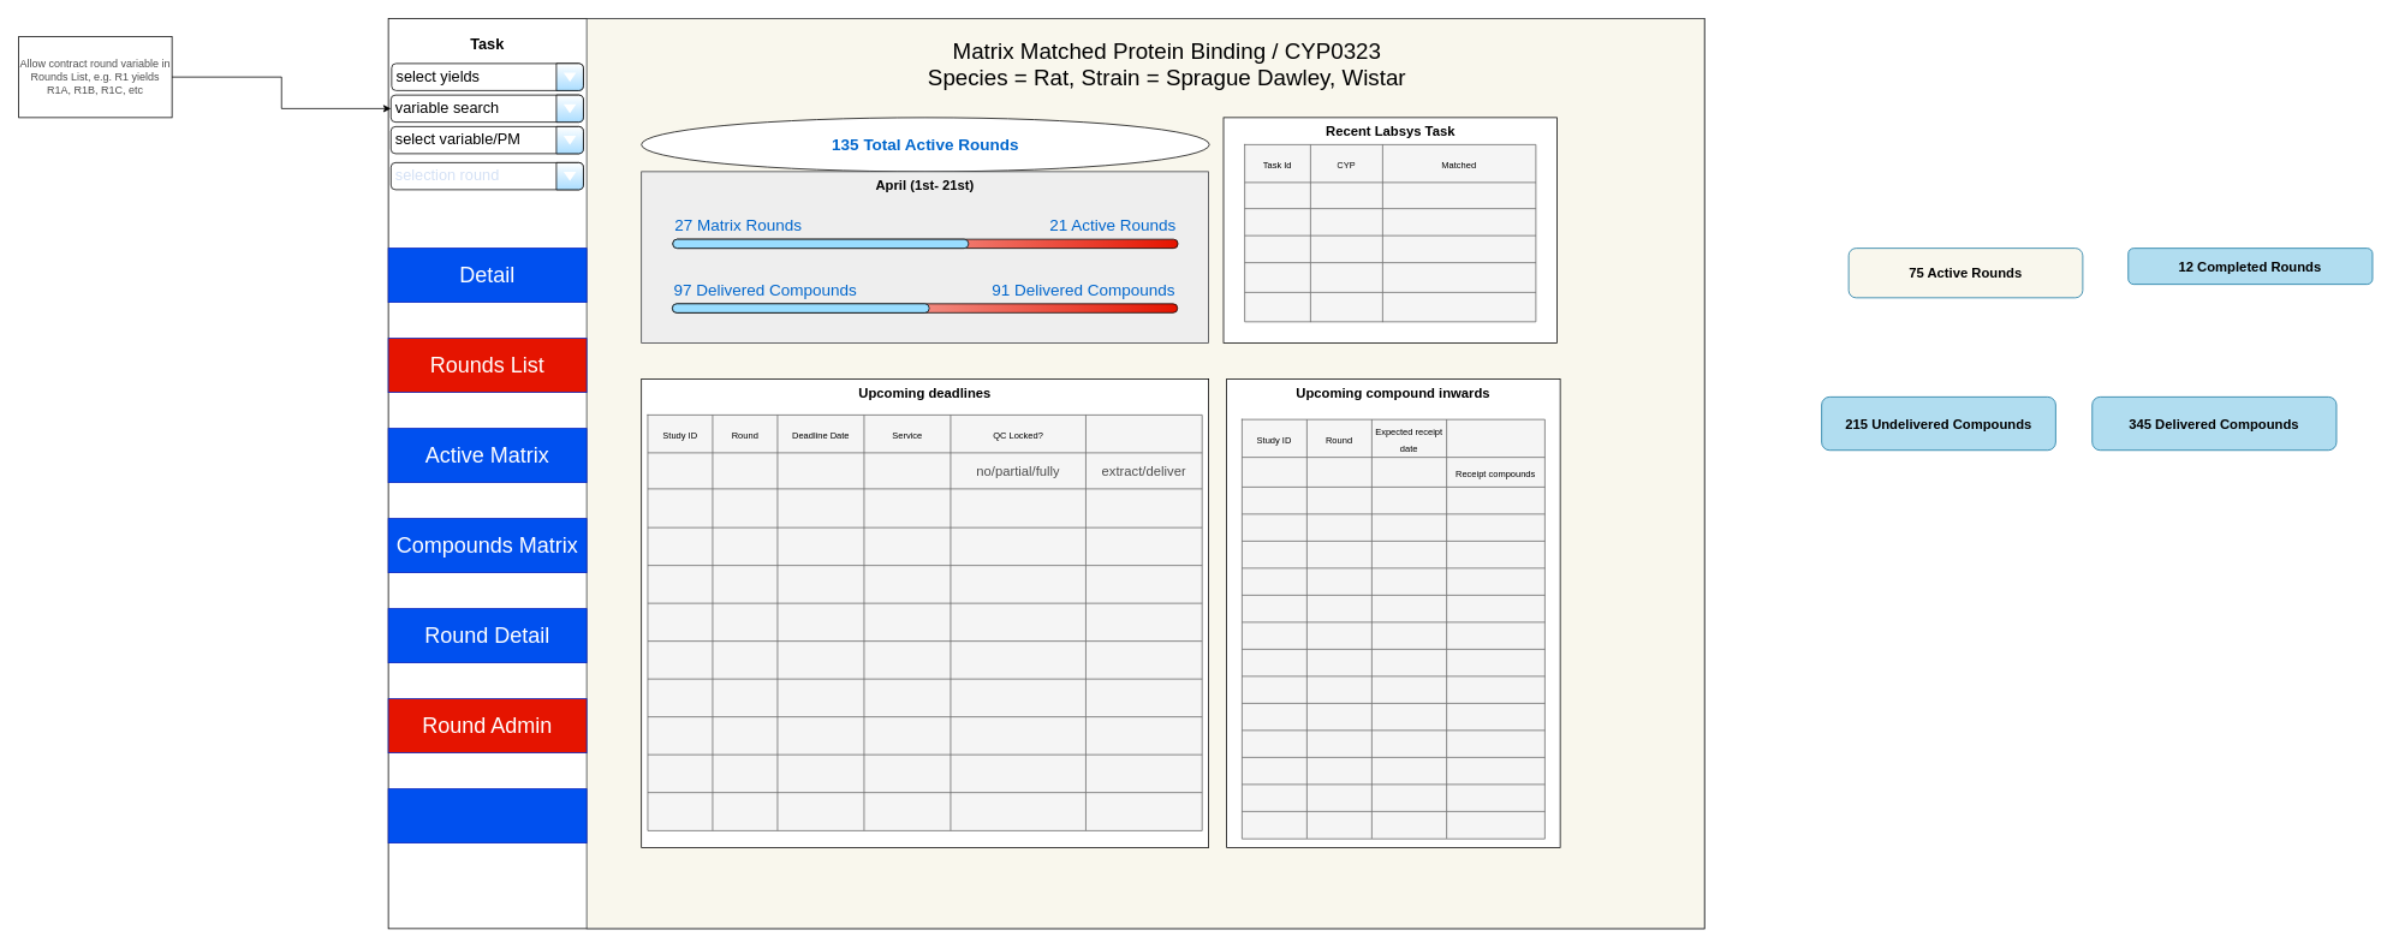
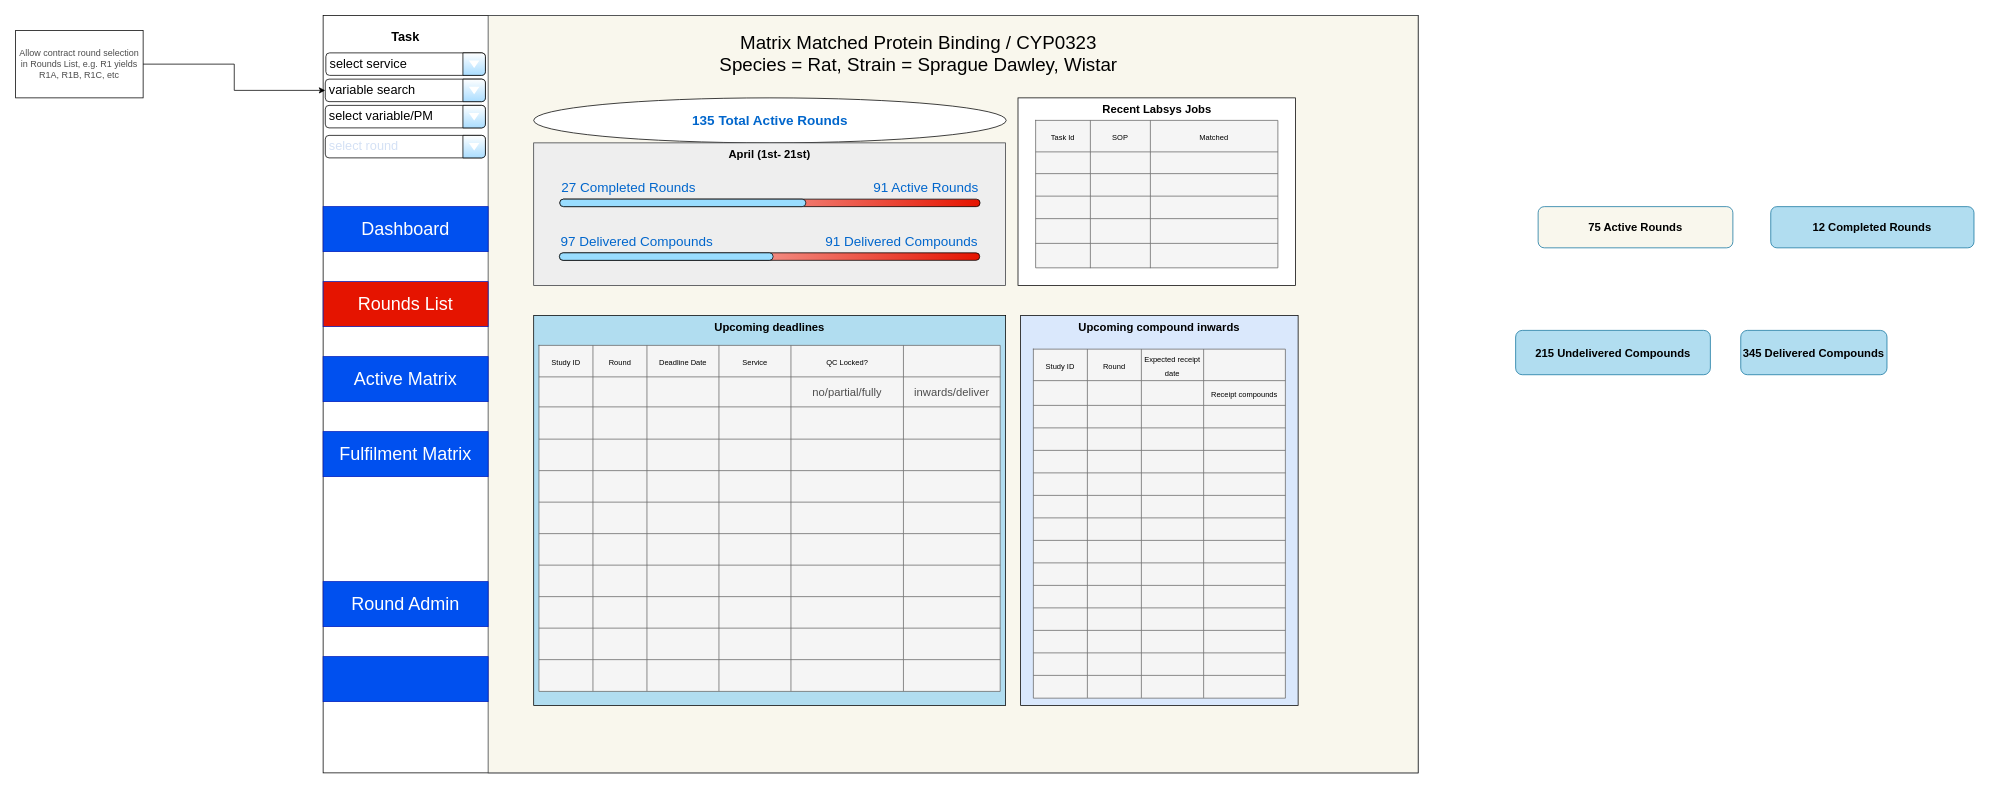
- <mxCell id="207" value="Matrix Matched Protein Binding / CYP0323&lt;br&gt;Species = Rat, Strain = Sprague Dawley, Wistar" style="text;html=1;strokeColor=none;fillColor=none;align=center;verticalAlign=middle;whiteSpace=wrap;rounded=0;fontSize=25;" vertex="1" parent="1"><mxGeometry x="787.75" y="40" width="1012.25" height="60" as="geometry" /></mxCell>
+ <mxCell id="207" value="Matrix Matched Protein Binding / CYP0323&lt;br&gt;Species = Rat, Strain = Sprague Dawley, Wistar" style="text;html=1;strokeColor=none;fillColor=none;align=center;verticalAlign=middle;whiteSpace=wrap;rounded=0;fontSize=25;" vertex="1" parent="1"><mxGeometry x="717.75" y="40" width="1012.25" height="60" as="geometry" /></mxCell>
- <mxCell id="200" value="Allow contract round variable in Rounds List, e.g. R1 yields R1A, R1B, R1C, etc" style="text;html=1;strokeColor=default;fillColor=none;align=center;verticalAlign=middle;whiteSpace=wrap;rounded=0;fontColor=#4D4D4D;" parent="1" vertex="1"><mxGeometry x="20" y="40" width="170" height="90" as="geometry" /></mxCell>
+ <mxCell id="200" value="Allow contract round selection in Rounds List, e.g. R1 yields R1A, R1B, R1C, etc" style="text;html=1;strokeColor=default;fillColor=none;align=center;verticalAlign=middle;whiteSpace=wrap;rounded=0;fontColor=#4D4D4D;" parent="1" vertex="1"><mxGeometry x="20" y="40" width="170" height="90" as="geometry" /></mxCell>
- <mxCell id="198" value="select yields" style="strokeWidth=1;shadow=0;dashed=0;align=center;html=1;shape=mxgraph.mockup.forms.comboBox;align=left;fillColor2=#aaddff;mainText=;fontSize=17;spacingLeft=3;rounded=0;glass=0;dashPattern=1 4;labelBackgroundColor=none;labelBorderColor=none;sketch=0;" parent="1" vertex="1"><mxGeometry x="433.63" y="70" width="212.75" height="30" as="geometry" /></mxCell>
+ <mxCell id="198" value="select service" style="strokeWidth=1;shadow=0;dashed=0;align=center;html=1;shape=mxgraph.mockup.forms.comboBox;align=left;fillColor2=#aaddff;mainText=;fontSize=17;spacingLeft=3;rounded=0;glass=0;dashPattern=1 4;labelBackgroundColor=none;labelBorderColor=none;sketch=0;" parent="1" vertex="1"><mxGeometry x="433.63" y="70" width="212.75" height="30" as="geometry" /></mxCell>
- <mxCell id="5" value="Recent Labsys Task" style="rounded=0;whiteSpace=wrap;html=1;labelBackgroundColor=none;fontSize=15;verticalAlign=top;fontStyle=1;" parent="1" vertex="1"><mxGeometry x="1356.5" y="130" width="370" height="250" as="geometry" /></mxCell>
+ <mxCell id="5" value="Recent Labsys Jobs" style="rounded=0;whiteSpace=wrap;html=1;labelBackgroundColor=none;fontSize=15;verticalAlign=top;fontStyle=1;" parent="1" vertex="1"><mxGeometry x="1356.5" y="130" width="370" height="250" as="geometry" /></mxCell>
- <mxCell id="9" value="&lt;font color=&quot;#000000&quot;&gt;&lt;span style=&quot;font-size: 10px&quot;&gt;CYP&lt;/span&gt;&lt;/font&gt;" style="shape=partialRectangle;html=1;whiteSpace=wrap;connectable=0;fillColor=none;top=0;left=0;bottom=0;right=0;overflow=hidden;rounded=0;labelBackgroundColor=none;fontSize=15;fontColor=#FFFFFF;" parent="7" vertex="1"><mxGeometry x="73" width="80" height="42" as="geometry"><mxRectangle width="80" height="42" as="alternateBounds" /></mxGeometry></mxCell>
+ <mxCell id="9" value="&lt;font color=&quot;#000000&quot;&gt;&lt;span style=&quot;font-size: 10px&quot;&gt;SOP&lt;/span&gt;&lt;/font&gt;" style="shape=partialRectangle;html=1;whiteSpace=wrap;connectable=0;fillColor=none;top=0;left=0;bottom=0;right=0;overflow=hidden;rounded=0;labelBackgroundColor=none;fontSize=15;fontColor=#FFFFFF;" parent="7" vertex="1"><mxGeometry x="73" width="80" height="42" as="geometry"><mxRectangle width="80" height="42" as="alternateBounds" /></mxGeometry></mxCell>
- <mxCell id="195" value="selection round" style="strokeWidth=1;shadow=0;dashed=0;align=center;html=1;shape=mxgraph.mockup.forms.comboBox;align=left;fillColor2=#aaddff;mainText=;fontSize=17;spacingLeft=3;rounded=0;glass=0;dashPattern=1 4;labelBackgroundColor=none;labelBorderColor=none;sketch=0;fontColor=#D4E1F5;" parent="1" vertex="1"><mxGeometry x="432.88" y="180" width="213.5" height="30" as="geometry" /></mxCell>
+ <mxCell id="195" value="select round" style="strokeWidth=1;shadow=0;dashed=0;align=center;html=1;shape=mxgraph.mockup.forms.comboBox;align=left;fillColor2=#aaddff;mainText=;fontSize=17;spacingLeft=3;rounded=0;glass=0;dashPattern=1 4;labelBackgroundColor=none;labelBorderColor=none;sketch=0;fontColor=#D4E1F5;" parent="1" vertex="1"><mxGeometry x="432.88" y="180" width="213.5" height="30" as="geometry" /></mxCell>
- <mxCell id="209" value="27 Matrix Rounds" style="text;html=1;strokeColor=none;fillColor=none;align=left;verticalAlign=middle;whiteSpace=wrap;rounded=0;shadow=0;sketch=0;fontSize=18;fontColor=#0066CC;" vertex="1" parent="1"><mxGeometry x="745.55" y="220" width="200.4" height="60" as="geometry" /></mxCell>
+ <mxCell id="209" value="27 Completed Rounds" style="text;html=1;strokeColor=none;fillColor=none;align=left;verticalAlign=middle;whiteSpace=wrap;rounded=0;shadow=0;sketch=0;fontSize=18;fontColor=#0066CC;" vertex="1" parent="1"><mxGeometry x="745.55" y="220" width="200.4" height="60" as="geometry" /></mxCell>
- <mxCell id="210" value="21 Active Rounds" style="text;html=1;strokeColor=none;fillColor=none;align=right;verticalAlign=middle;whiteSpace=wrap;rounded=0;shadow=0;sketch=0;fontSize=18;fontColor=#0066CC;" vertex="1" parent="1"><mxGeometry x="1155.95" y="220" width="150" height="60" as="geometry" /></mxCell>
+ <mxCell id="210" value="91 Active Rounds" style="text;html=1;strokeColor=none;fillColor=none;align=right;verticalAlign=middle;whiteSpace=wrap;rounded=0;shadow=0;sketch=0;fontSize=18;fontColor=#0066CC;" vertex="1" parent="1"><mxGeometry x="1155.95" y="220" width="150" height="60" as="geometry" /></mxCell>
- <mxCell id="203" value="12 Completed Rounds" style="rounded=1;whiteSpace=wrap;html=1;fontSize=15;labelBackgroundColor=none;fillColor=#b1ddf0;strokeColor=#10739e;fontStyle=1" parent="1" vertex="1"><mxGeometry x="2360.15" y="275" width="271" height="40" as="geometry" /></mxCell>
+ <mxCell id="203" value="12 Completed Rounds" style="rounded=1;whiteSpace=wrap;html=1;fontSize=15;labelBackgroundColor=none;fillColor=#b1ddf0;strokeColor=#10739e;fontStyle=1" parent="1" vertex="1"><mxGeometry x="2360.15" y="275" width="271" height="54.954" as="geometry" /></mxCell>
- <mxCell id="188" value="Detail" style="rounded=0;whiteSpace=wrap;html=1;shadow=0;labelBackgroundColor=none;labelBorderColor=none;sketch=0;fontSize=24;fillColor=#0050ef;strokeColor=#001DBC;fontColor=#ffffff;movable=1;resizable=1;rotatable=1;deletable=1;editable=1;connectable=1;" parent="187" vertex="1"><mxGeometry width="220" height="60" as="geometry" /></mxCell>
+ <mxCell id="188" value="Dashboard" style="rounded=0;whiteSpace=wrap;html=1;shadow=0;labelBackgroundColor=none;labelBorderColor=none;sketch=0;fontSize=24;fillColor=#0050ef;strokeColor=#001DBC;fontColor=#ffffff;movable=1;resizable=1;rotatable=1;deletable=1;editable=1;connectable=1;" parent="187" vertex="1"><mxGeometry width="220" height="60" as="geometry" /></mxCell>
- <mxCell id="4" value="Upcoming deadlines" style="rounded=0;whiteSpace=wrap;html=1;labelBackgroundColor=none;fontSize=15;verticalAlign=top;fontStyle=1" parent="1" vertex="1"><mxGeometry x="710.75" y="420" width="629.25" height="520" as="geometry" /></mxCell>
+ <mxCell id="4" value="Upcoming deadlines" style="rounded=0;whiteSpace=wrap;html=1;labelBackgroundColor=none;fontSize=15;verticalAlign=top;fontStyle=1;fillColor=#b1ddf0;" parent="1" vertex="1"><mxGeometry x="710.75" y="420" width="629.25" height="520" as="geometry" /></mxCell>
- <mxCell id="32" value="Upcoming compound inwards" style="rounded=0;whiteSpace=wrap;html=1;labelBackgroundColor=none;fontSize=15;verticalAlign=top;fontStyle=1" parent="1" vertex="1"><mxGeometry x="1360" y="420" width="370" height="520" as="geometry" /></mxCell>
+ <mxCell id="32" value="Upcoming compound inwards" style="rounded=0;whiteSpace=wrap;html=1;labelBackgroundColor=none;fontSize=15;verticalAlign=top;fontStyle=1;fillColor=#dae8fc;" parent="1" vertex="1"><mxGeometry x="1360" y="420" width="370" height="520" as="geometry" /></mxCell>
- <mxCell id="205" value="345 Delivered Compounds" style="rounded=1;whiteSpace=wrap;html=1;fontSize=15;labelBackgroundColor=none;fillColor=#b1ddf0;strokeColor=#10739e;fontStyle=1" parent="1" vertex="1"><mxGeometry x="2320.15" y="440" width="271" height="59.13" as="geometry" /></mxCell>
+ <mxCell id="205" value="345 Delivered Compounds" style="rounded=1;whiteSpace=wrap;html=1;fontSize=15;labelBackgroundColor=none;fillColor=#b1ddf0;strokeColor=#10739e;fontStyle=1" parent="1" vertex="1"><mxGeometry x="2320.15" y="440" width="195" height="59.13" as="geometry" /></mxCell>
- <mxCell id="123" value="&lt;font color=&quot;#4d4d4d&quot;&gt;extract/deliver&lt;/font&gt;" style="shape=partialRectangle;html=1;whiteSpace=wrap;connectable=0;fillColor=none;top=0;left=0;bottom=0;right=0;overflow=hidden;rounded=0;labelBackgroundColor=none;fontSize=15;fontColor=#FFFFFF;" parent="117" vertex="1"><mxGeometry x="486" width="129" height="40" as="geometry"><mxRectangle width="129" height="40" as="alternateBounds" /></mxGeometry></mxCell>
+ <mxCell id="123" value="&lt;font color=&quot;#4d4d4d&quot;&gt;inwards/deliver&lt;/font&gt;" style="shape=partialRectangle;html=1;whiteSpace=wrap;connectable=0;fillColor=none;top=0;left=0;bottom=0;right=0;overflow=hidden;rounded=0;labelBackgroundColor=none;fontSize=15;fontColor=#FFFFFF;" parent="117" vertex="1"><mxGeometry x="486" width="129" height="40" as="geometry"><mxRectangle width="129" height="40" as="alternateBounds" /></mxGeometry></mxCell>
- <mxCell id="191" value="Compounds Matrix" style="rounded=0;whiteSpace=wrap;html=1;shadow=0;labelBackgroundColor=none;labelBorderColor=none;sketch=0;fontSize=24;fillColor=#0050ef;strokeColor=#001DBC;fontColor=#ffffff;" parent="187" vertex="1"><mxGeometry y="300" width="220" height="60" as="geometry" /></mxCell>
+ <mxCell id="191" value="Fulfilment Matrix" style="rounded=0;whiteSpace=wrap;html=1;shadow=0;labelBackgroundColor=none;labelBorderColor=none;sketch=0;fontSize=24;fillColor=#0050ef;strokeColor=#001DBC;fontColor=#ffffff;" parent="187" vertex="1"><mxGeometry y="300" width="220" height="60" as="geometry" /></mxCell>
- <mxCell id="192" value="Round Detail" style="rounded=0;whiteSpace=wrap;html=1;shadow=0;labelBackgroundColor=none;labelBorderColor=none;sketch=0;fontSize=24;fillColor=#0050ef;strokeColor=#001DBC;fontColor=#ffffff;" parent="187" vertex="1"><mxGeometry y="400" width="220" height="60" as="geometry" /></mxCell>
- <mxCell id="193" value="Round Admin" style="rounded=0;whiteSpace=wrap;html=1;shadow=0;labelBackgroundColor=none;labelBorderColor=none;sketch=0;fontSize=24;fillColor=#e51400;strokeColor=#001DBC;fontColor=#ffffff;" parent="187" vertex="1"><mxGeometry y="500" width="220" height="60" as="geometry" /></mxCell>
+ <mxCell id="193" value="Round Admin" style="rounded=0;whiteSpace=wrap;html=1;shadow=0;labelBackgroundColor=none;labelBorderColor=none;sketch=0;fontSize=24;fillColor=#0050ef;strokeColor=#001DBC;fontColor=#ffffff;" parent="187" vertex="1"><mxGeometry y="500" width="220" height="60" as="geometry" /></mxCell>
